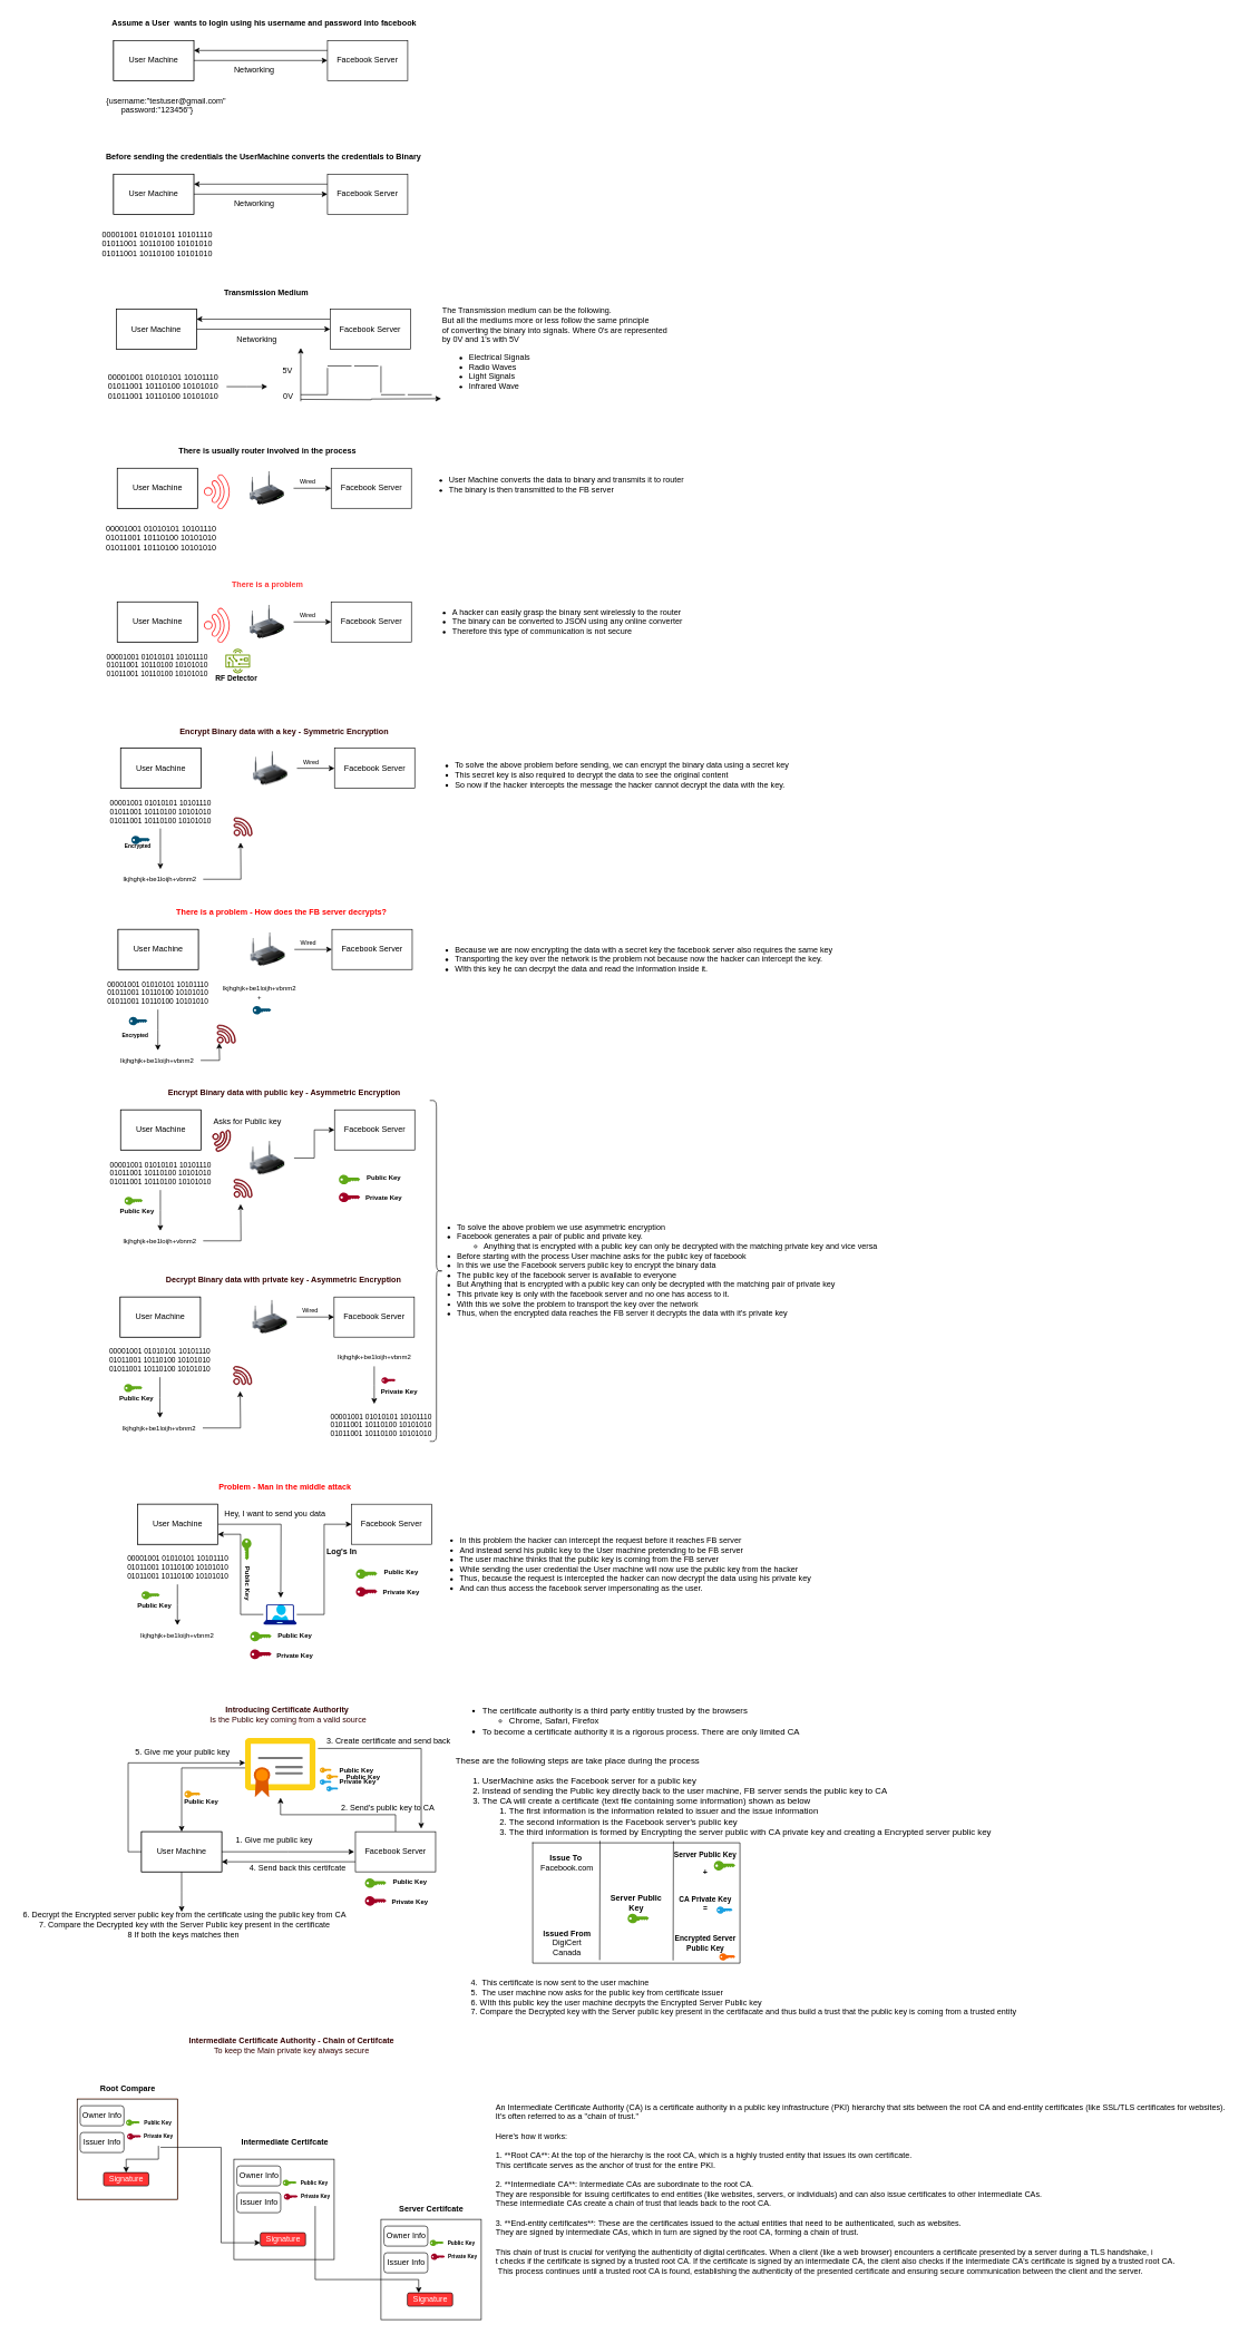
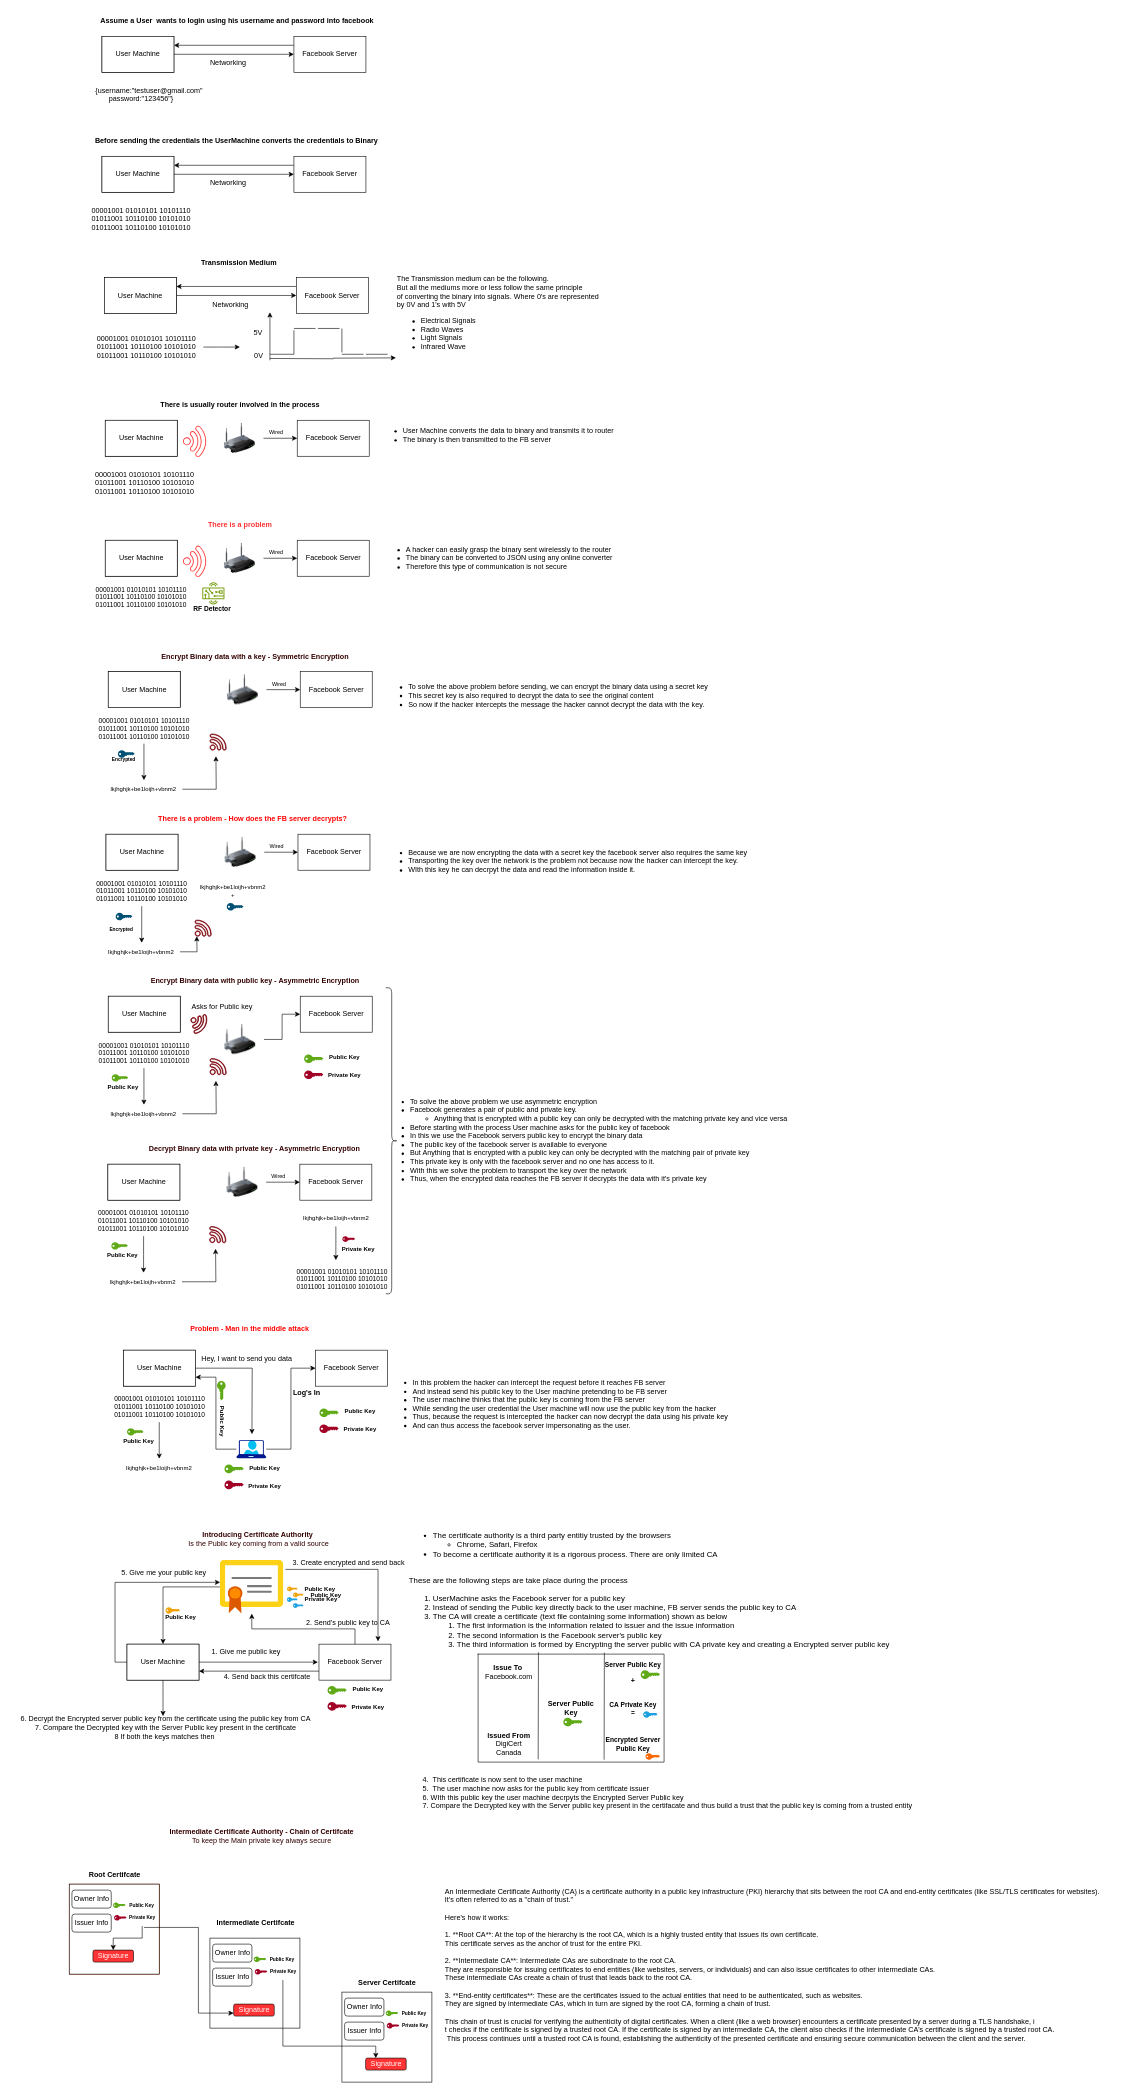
- <mxCell id="137" value="&lt;b&gt;&lt;font color=&quot;#ff0000&quot;&gt;Problem - Man in the middle attack&lt;/font&gt;&lt;/b&gt;" style="text;html=1;align=center;verticalAlign=middle;resizable=0;points=[];autosize=1;strokeColor=none;fillColor=none;" vertex="1" parent="1"><mxGeometry x="314.75" y="2210" width="220" height="30" as="geometry" /></mxCell>
+ <mxCell id="137" value="&lt;b&gt;&lt;font color=&quot;#ff0000&quot;&gt;Problem - Man in the middle attack&lt;/font&gt;&lt;/b&gt;" style="text;html=1;align=center;verticalAlign=middle;resizable=0;points=[];autosize=1;strokeColor=none;fillColor=none;" vertex="1" parent="1"><mxGeometry x="304.75" y="2200" width="220" height="30" as="geometry" /></mxCell>
- <mxCell id="188" value="3. Create certificate and send back" style="text;html=1;align=center;verticalAlign=middle;resizable=0;points=[];autosize=1;strokeColor=none;fillColor=none;" vertex="1" parent="1"><mxGeometry x="475.25" y="2590" width="210" height="30" as="geometry" /></mxCell>
+ <mxCell id="188" value="3. Create encrypted and send back" style="text;html=1;align=center;verticalAlign=middle;resizable=0;points=[];autosize=1;strokeColor=none;fillColor=none;" vertex="1" parent="1"><mxGeometry x="475.25" y="2590" width="210" height="30" as="geometry" /></mxCell>
- <mxCell id="258" value="&lt;b&gt;Root Compare&lt;/b&gt;" style="text;html=1;align=center;verticalAlign=middle;resizable=0;points=[];autosize=1;strokeColor=none;fillColor=none;" vertex="1" parent="1"><mxGeometry x="134.5" y="3110" width="110" height="30" as="geometry" /></mxCell>
+ <mxCell id="258" value="&lt;b&gt;Root Certifcate&lt;/b&gt;" style="text;html=1;align=center;verticalAlign=middle;resizable=0;points=[];autosize=1;strokeColor=none;fillColor=none;" vertex="1" parent="1"><mxGeometry x="134.5" y="3110" width="110" height="30" as="geometry" /></mxCell>
